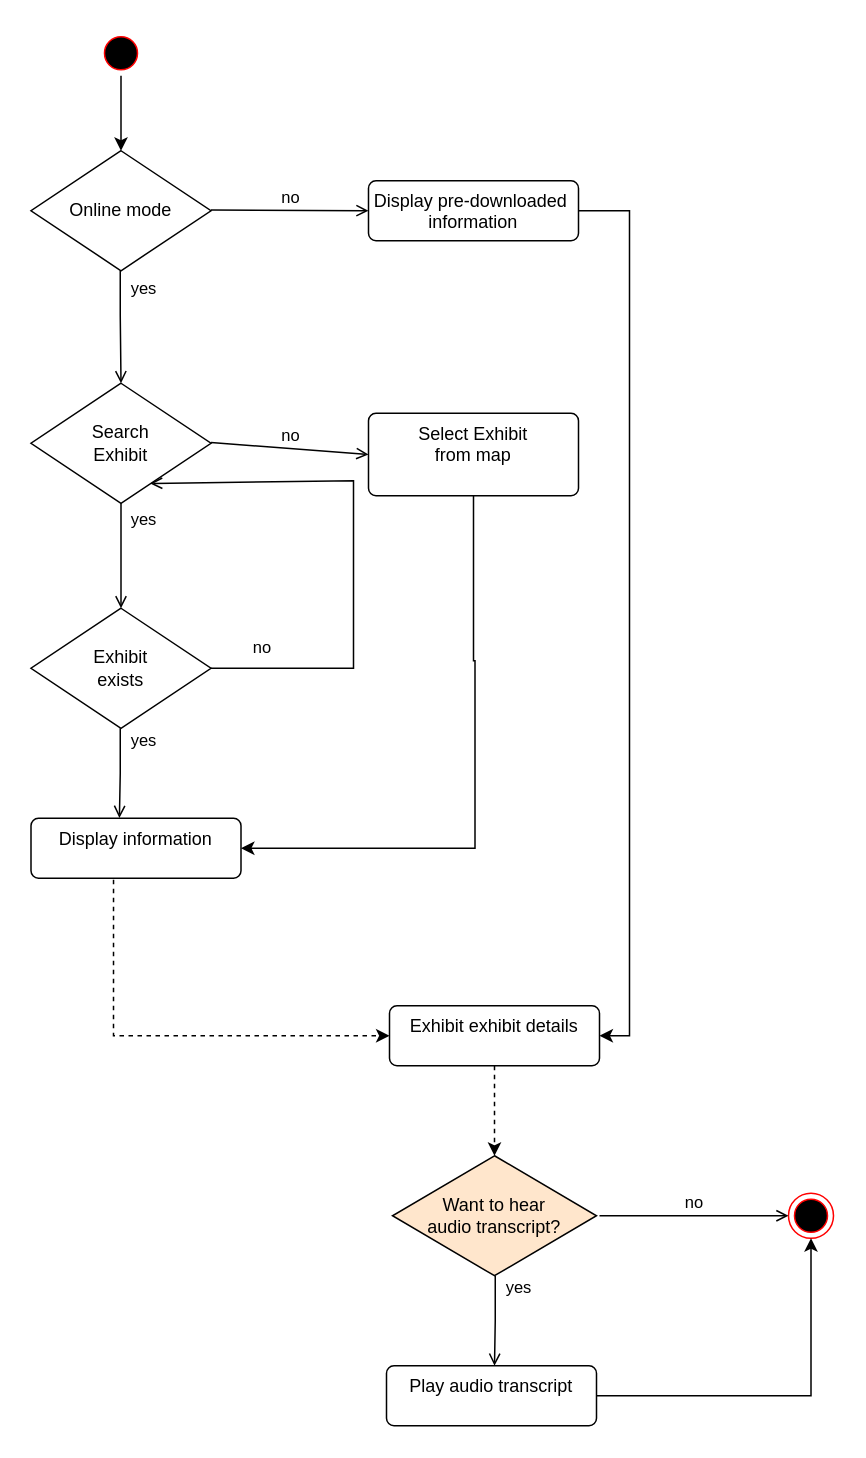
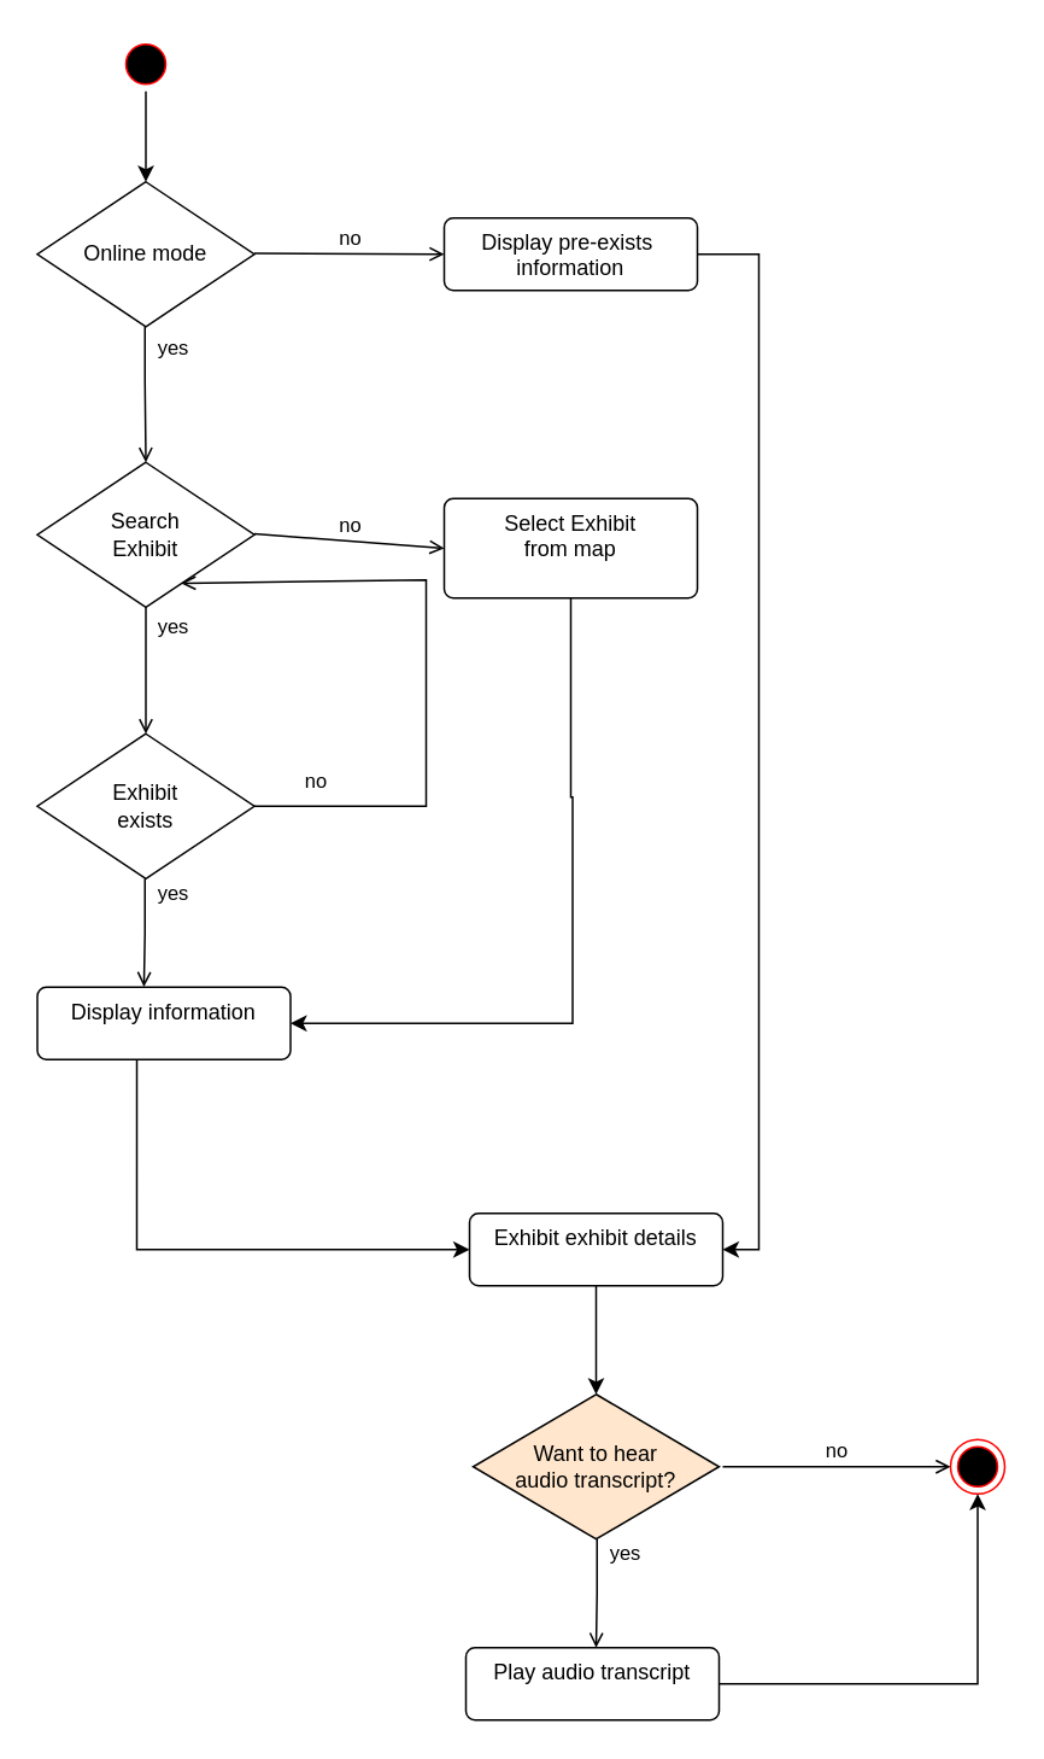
- <mxCell id="19" value="Display pre-downloaded&amp;nbsp;&lt;div&gt;information&lt;/div&gt;" style="html=1;align=center;verticalAlign=top;rounded=1;absoluteArcSize=1;arcSize=10;dashed=0;whiteSpace=wrap;" vertex="1" parent="1"><mxGeometry x="245" y="120" width="140" height="40" as="geometry" /></mxCell>
+ <mxCell id="19" value="Display pre-exists&amp;nbsp;&lt;div&gt;information&lt;/div&gt;" style="html=1;align=center;verticalAlign=top;rounded=1;absoluteArcSize=1;arcSize=10;dashed=0;whiteSpace=wrap;" vertex="1" parent="1"><mxGeometry x="245" y="120" width="140" height="40" as="geometry" /></mxCell>
- <mxCell id="8" style="edgeStyle=orthogonalEdgeStyle;rounded=0;orthogonalLoop=1;jettySize=auto;html=1;entryX=0;entryY=0.5;entryDx=0;entryDy=0;exitX=0.393;exitY=0.875;exitDx=0;exitDy=0;exitPerimeter=0;dashed=1;" edge="1" parent="1" source="9" target="21"><mxGeometry relative="1" as="geometry"><mxPoint x="90" y="700" as="targetPoint" /><mxPoint x="75" y="590" as="sourcePoint" /><Array as="points"><mxPoint x="75" y="690" /></Array></mxGeometry></mxCell>
+ <mxCell id="8" style="edgeStyle=orthogonalEdgeStyle;rounded=0;orthogonalLoop=1;jettySize=auto;html=1;entryX=0;entryY=0.5;entryDx=0;entryDy=0;exitX=0.393;exitY=0.875;exitDx=0;exitDy=0;exitPerimeter=0;" edge="1" parent="1" source="9" target="21"><mxGeometry relative="1" as="geometry"><mxPoint x="90" y="700" as="targetPoint" /><mxPoint x="75" y="590" as="sourcePoint" /><Array as="points"><mxPoint x="75" y="690" /></Array></mxGeometry></mxCell>
- <mxCell id="20" style="edgeStyle=orthogonalEdgeStyle;rounded=0;orthogonalLoop=1;jettySize=auto;html=1;entryX=0.5;entryY=0;entryDx=0;entryDy=0;dashed=1;" edge="1" parent="1" source="21" target="22"><mxGeometry relative="1" as="geometry" /></mxCell>
+ <mxCell id="20" style="edgeStyle=orthogonalEdgeStyle;rounded=0;orthogonalLoop=1;jettySize=auto;html=1;entryX=0.5;entryY=0;entryDx=0;entryDy=0;" edge="1" parent="1" source="21" target="22"><mxGeometry relative="1" as="geometry" /></mxCell>
